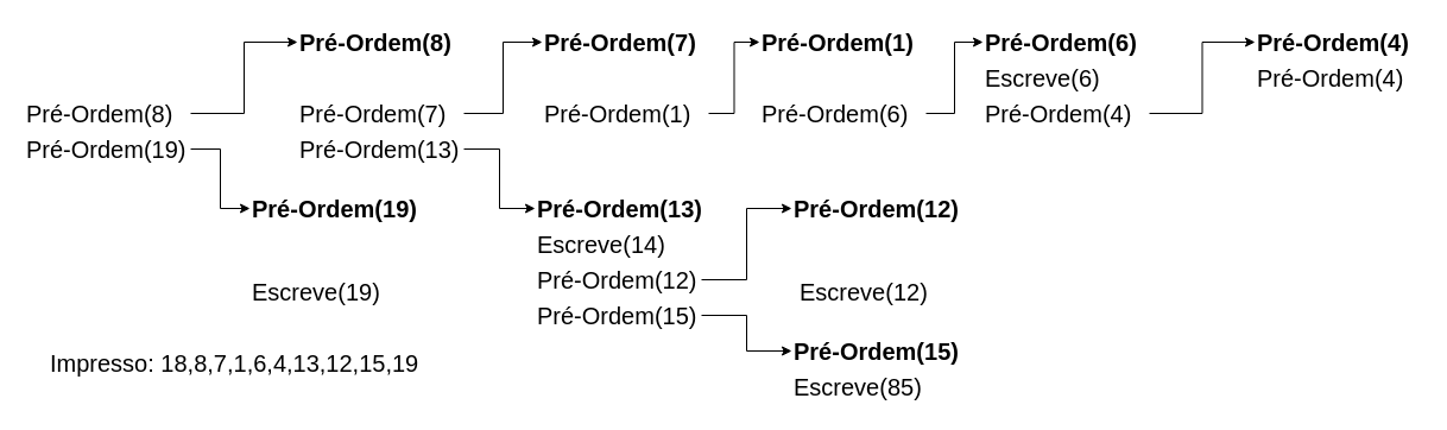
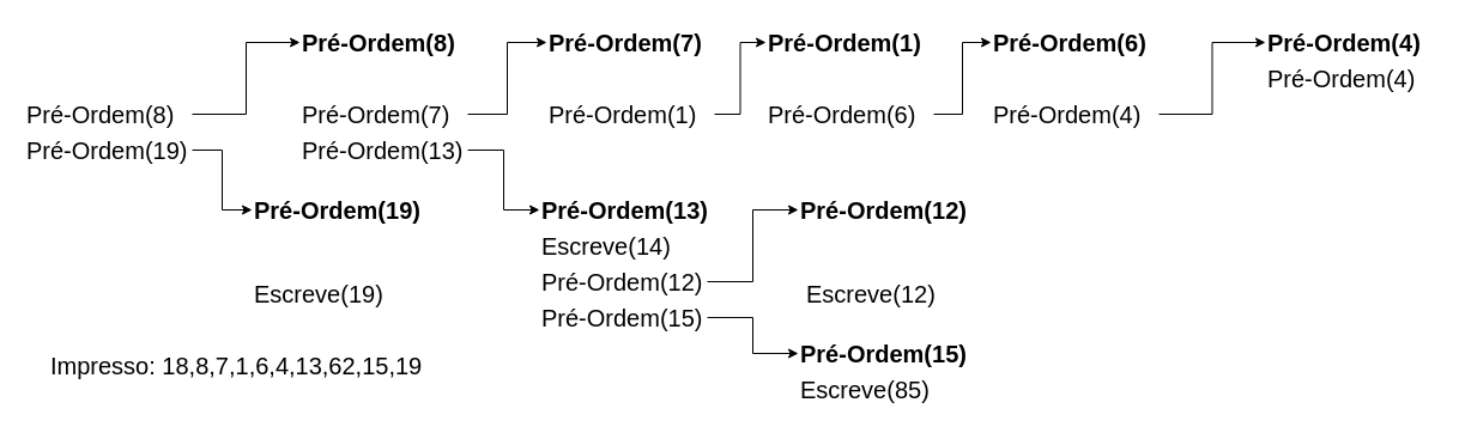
- <mxCell id="18" value="&lt;font style=&quot;font-size: 20px&quot;&gt;Escreve(6)&lt;/font&gt;" style="text;html=1;strokeColor=none;fillColor=none;align=left;verticalAlign=middle;whiteSpace=wrap;rounded=0;" vertex="1" parent="1"><mxGeometry x="827" y="50" width="140" height="30" as="geometry" /></mxCell>
- <mxCell id="35" value="Impresso: 18,8,7,1,6,4,13,12,15,19" style="text;html=1;strokeColor=none;fillColor=none;align=left;verticalAlign=middle;whiteSpace=wrap;rounded=0;fontSize=20;" vertex="1" parent="1"><mxGeometry x="40" y="290" width="526" height="30" as="geometry" /></mxCell>
+ <mxCell id="35" value="Impresso: 18,8,7,1,6,4,13,62,15,19" style="text;html=1;strokeColor=none;fillColor=none;align=left;verticalAlign=middle;whiteSpace=wrap;rounded=0;fontSize=20;" vertex="1" parent="1"><mxGeometry x="40" y="290" width="526" height="30" as="geometry" /></mxCell>
